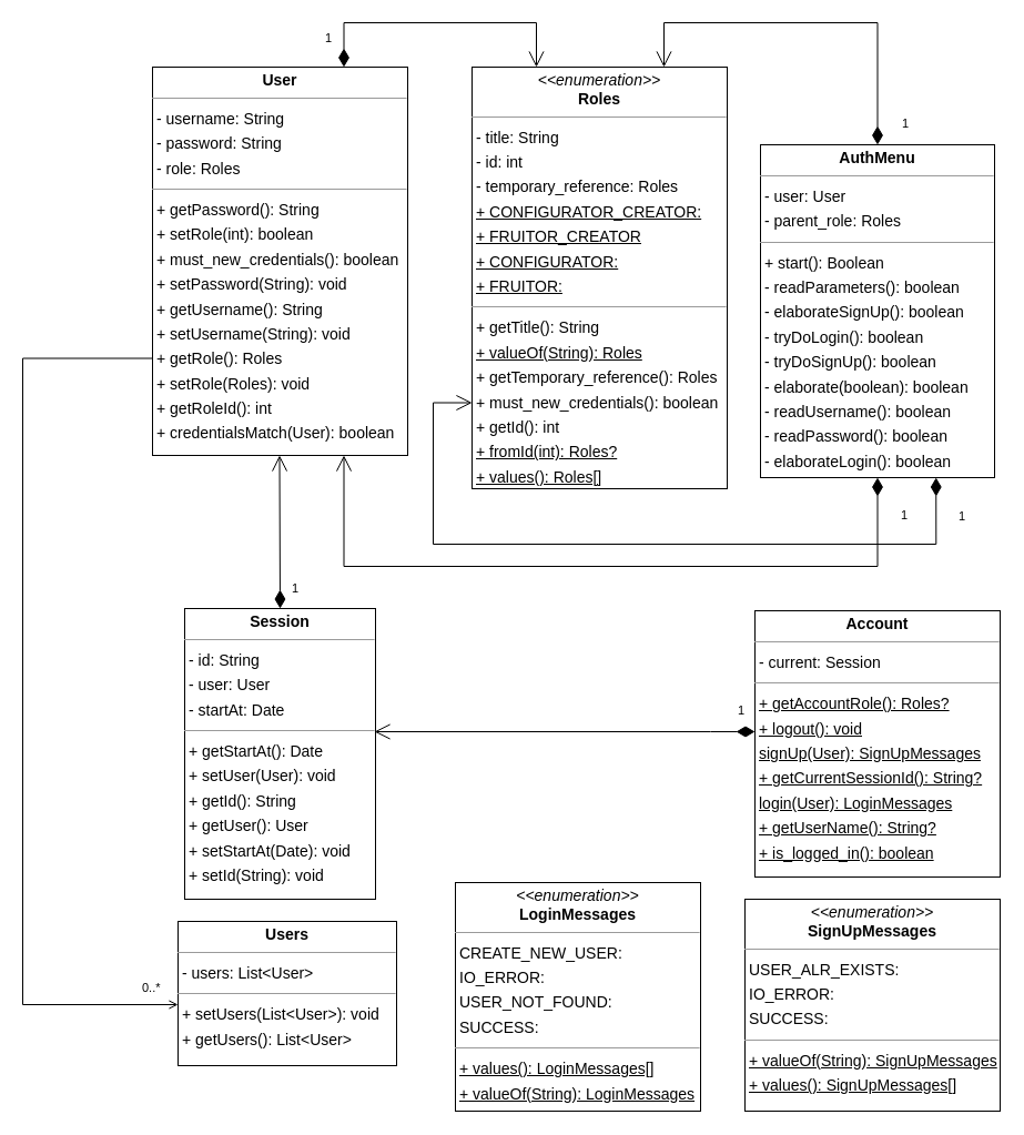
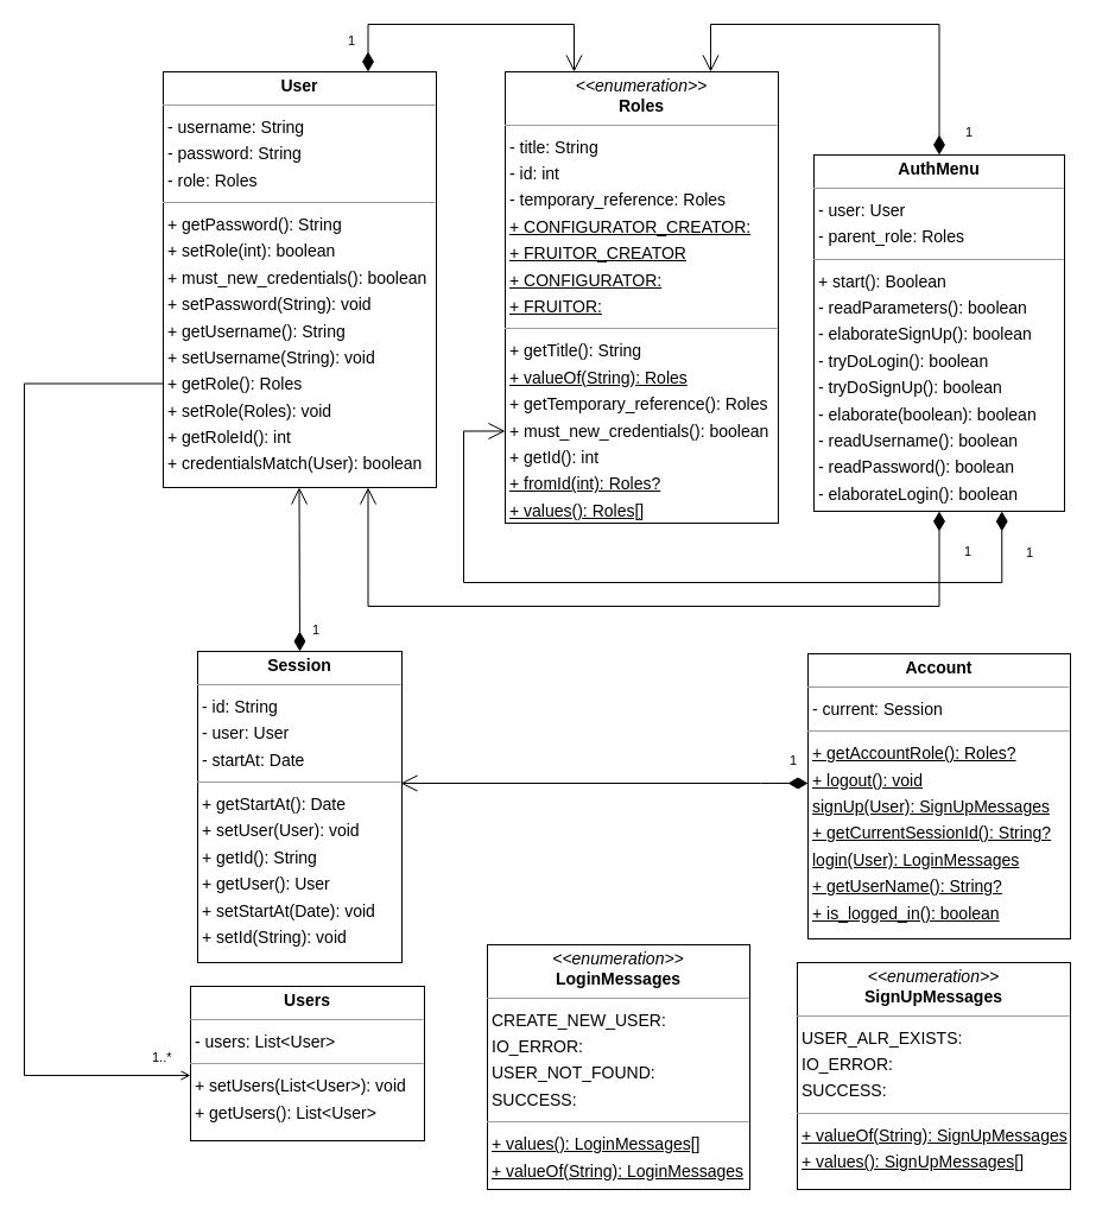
- <mxCell id="10" value="0..*" style="edgeLabel;resizable=0;html=1;align=left;verticalAlign=top;strokeColor=default;" parent="1" vertex="1" connectable="0"><mxGeometry x="530" y="560" as="geometry"><mxPoint x="-404" y="317" as="offset" /></mxGeometry></mxCell>
+ <mxCell id="10" value="1..*" style="edgeLabel;resizable=0;html=1;align=left;verticalAlign=top;strokeColor=default;" parent="1" vertex="1" connectable="0"><mxGeometry x="530" y="560" as="geometry"><mxPoint x="-404" y="317" as="offset" /></mxGeometry></mxCell>
